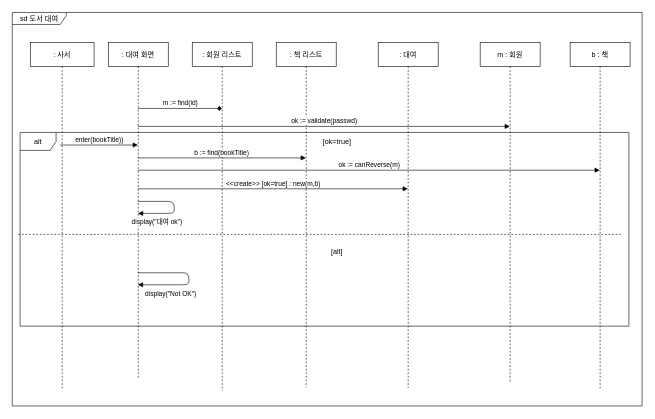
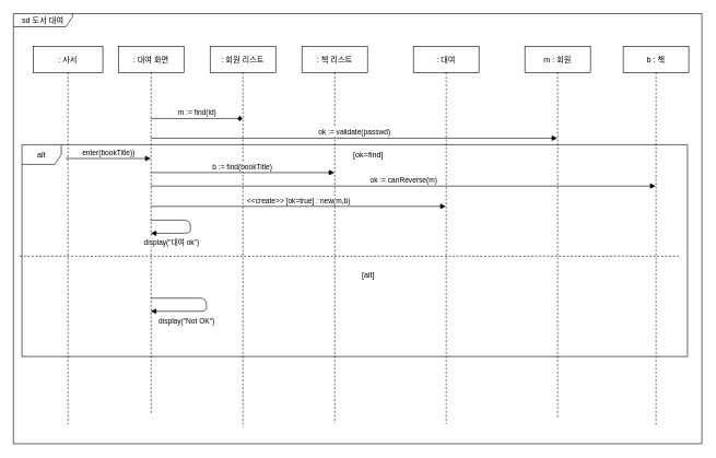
- <mxCell id="19" value="[ok=true]" style="text;html=1;align=center;verticalAlign=middle;resizable=0;points=[];autosize=1;" vertex="1" parent="1"><mxGeometry x="532" y="227" width="57" height="18" as="geometry" /></mxCell>
+ <mxCell id="19" value="[ok=find]" style="text;html=1;align=center;verticalAlign=middle;resizable=0;points=[];autosize=1;" vertex="1" parent="1"><mxGeometry x="532" y="227" width="57" height="18" as="geometry" /></mxCell>
